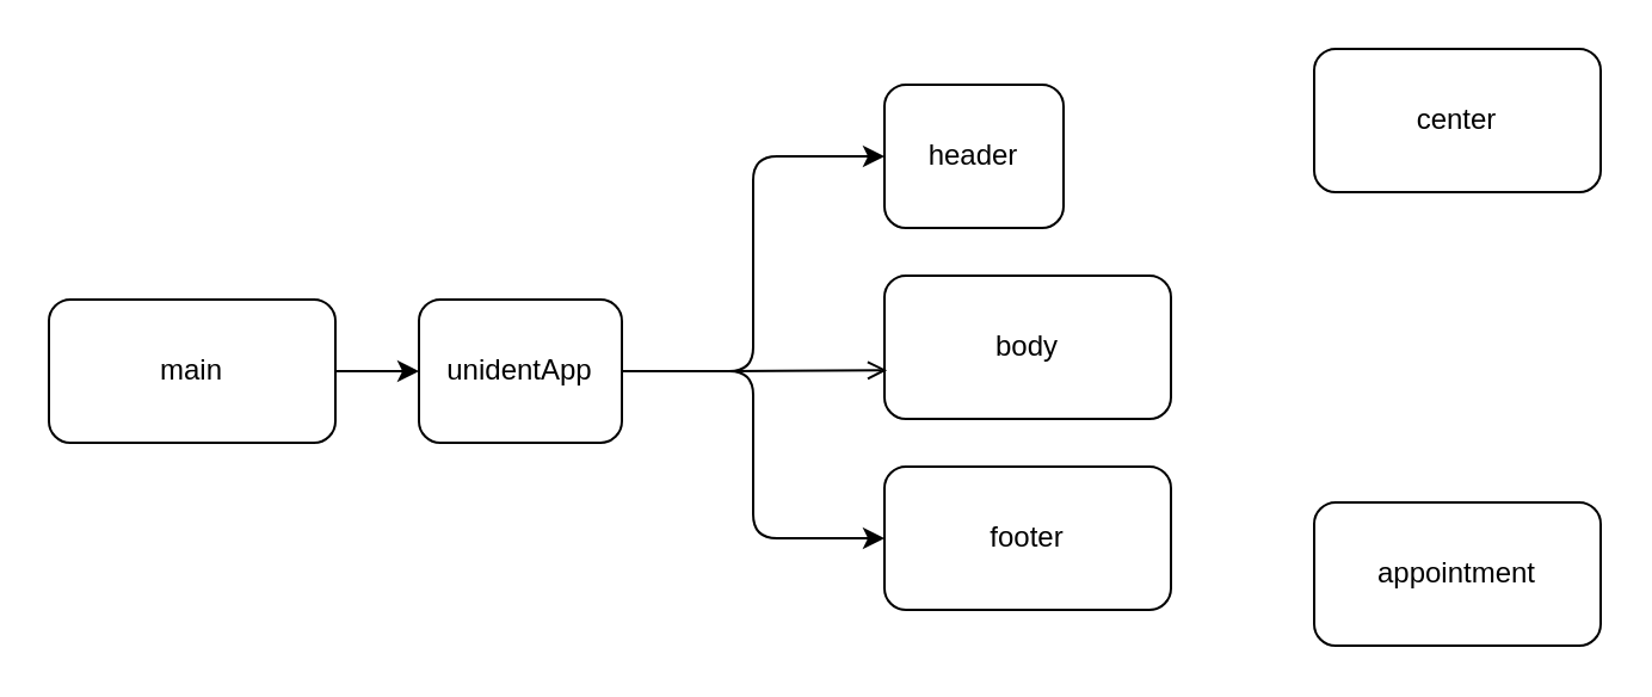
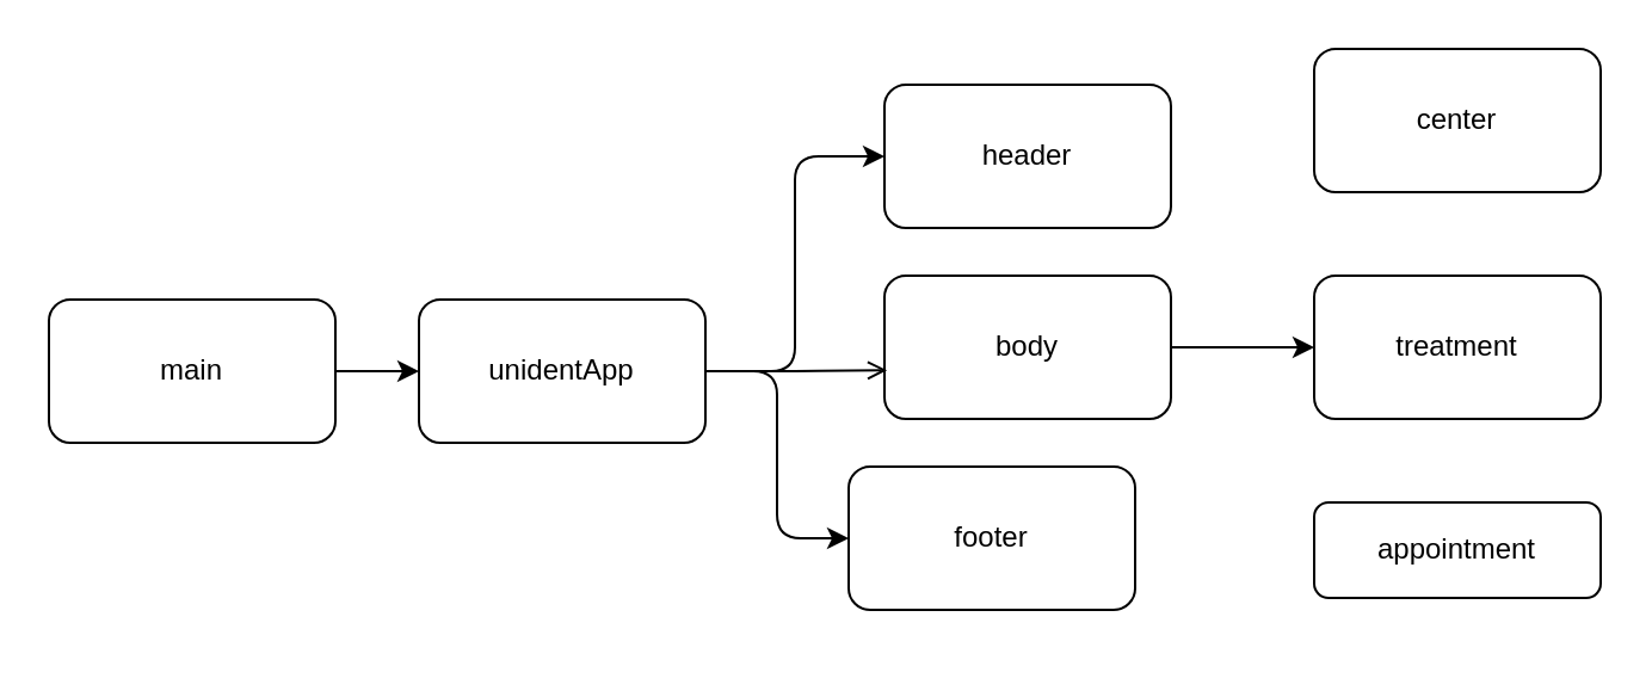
- <mxCell id="4" value="header" style="rounded=1;whiteSpace=wrap;html=1;" vertex="1" parent="1"><mxGeometry x="370" y="35" width="75" height="60" as="geometry" /></mxCell>
+ <mxCell id="4" value="header" style="rounded=1;whiteSpace=wrap;html=1;" vertex="1" parent="1"><mxGeometry x="370" y="35" width="120" height="60" as="geometry" /></mxCell>
+ <mxCell id="5" style="edgeStyle=orthogonalEdgeStyle;html=1;entryX=0;entryY=0.5;entryDx=0;entryDy=0;" edge="1" parent="1" source="6" target="9"><mxGeometry relative="1" as="geometry" /></mxCell>
+ <mxCell id="9" value="treatment" style="rounded=1;whiteSpace=wrap;html=1;" vertex="1" parent="1"><mxGeometry x="550" y="115" width="120" height="60" as="geometry" /></mxCell>
- <mxCell id="14" value="unidentApp" style="rounded=1;whiteSpace=wrap;html=1;" vertex="1" parent="1"><mxGeometry x="175" y="125" width="85" height="60" as="geometry" /></mxCell>
+ <mxCell id="14" value="unidentApp" style="rounded=1;whiteSpace=wrap;html=1;" vertex="1" parent="1"><mxGeometry x="175" y="125" width="120" height="60" as="geometry" /></mxCell>
- <mxCell id="8" value="footer" style="rounded=1;whiteSpace=wrap;html=1;" vertex="1" parent="1"><mxGeometry x="370" y="195" width="120" height="60" as="geometry" /></mxCell>
+ <mxCell id="8" value="footer" style="rounded=1;whiteSpace=wrap;html=1;" vertex="1" parent="1"><mxGeometry x="355" y="195" width="120" height="60" as="geometry" /></mxCell>
- <mxCell id="7" value="appointment" style="rounded=1;whiteSpace=wrap;html=1;" vertex="1" parent="1"><mxGeometry x="550" y="210" width="120" height="60" as="geometry" /></mxCell>
+ <mxCell id="7" value="appointment" style="rounded=1;whiteSpace=wrap;html=1;" vertex="1" parent="1"><mxGeometry x="550" y="210" width="120" height="40" as="geometry" /></mxCell>
